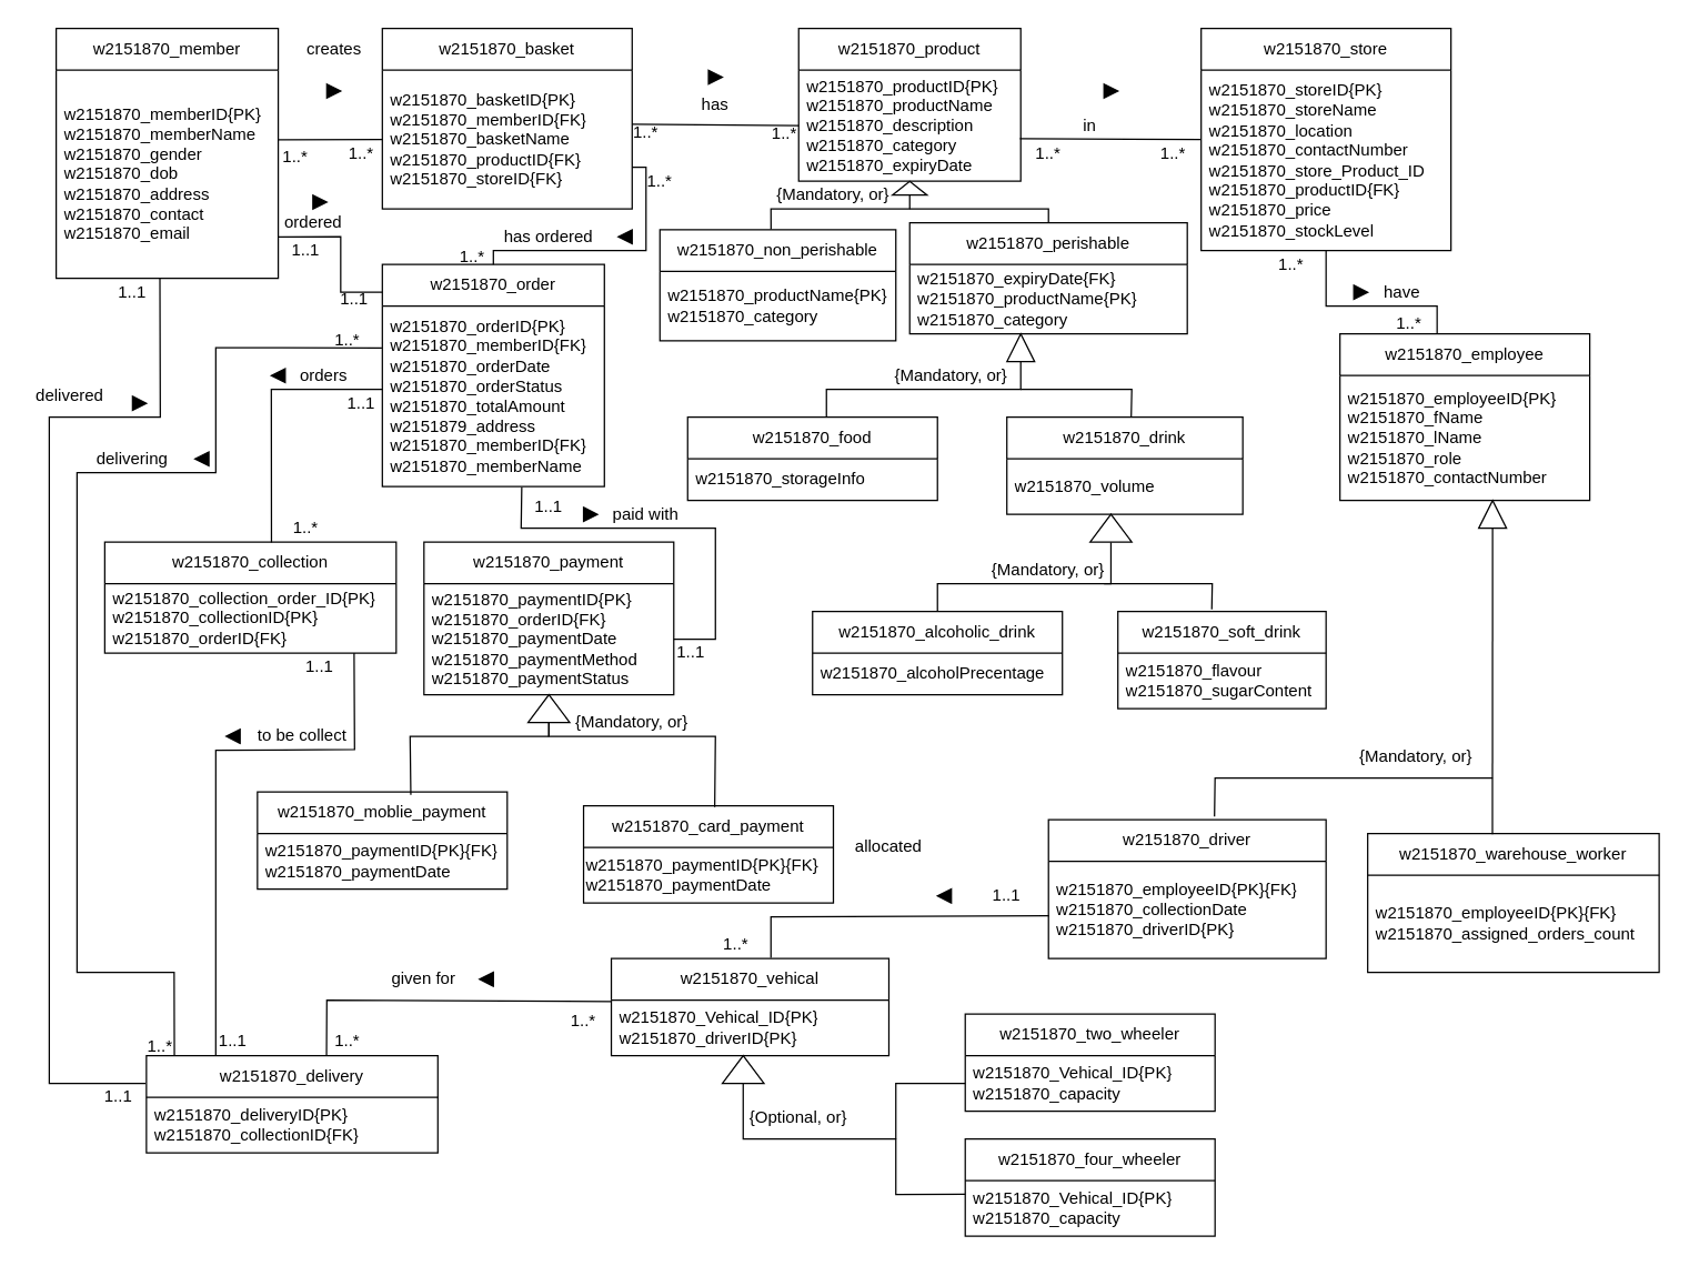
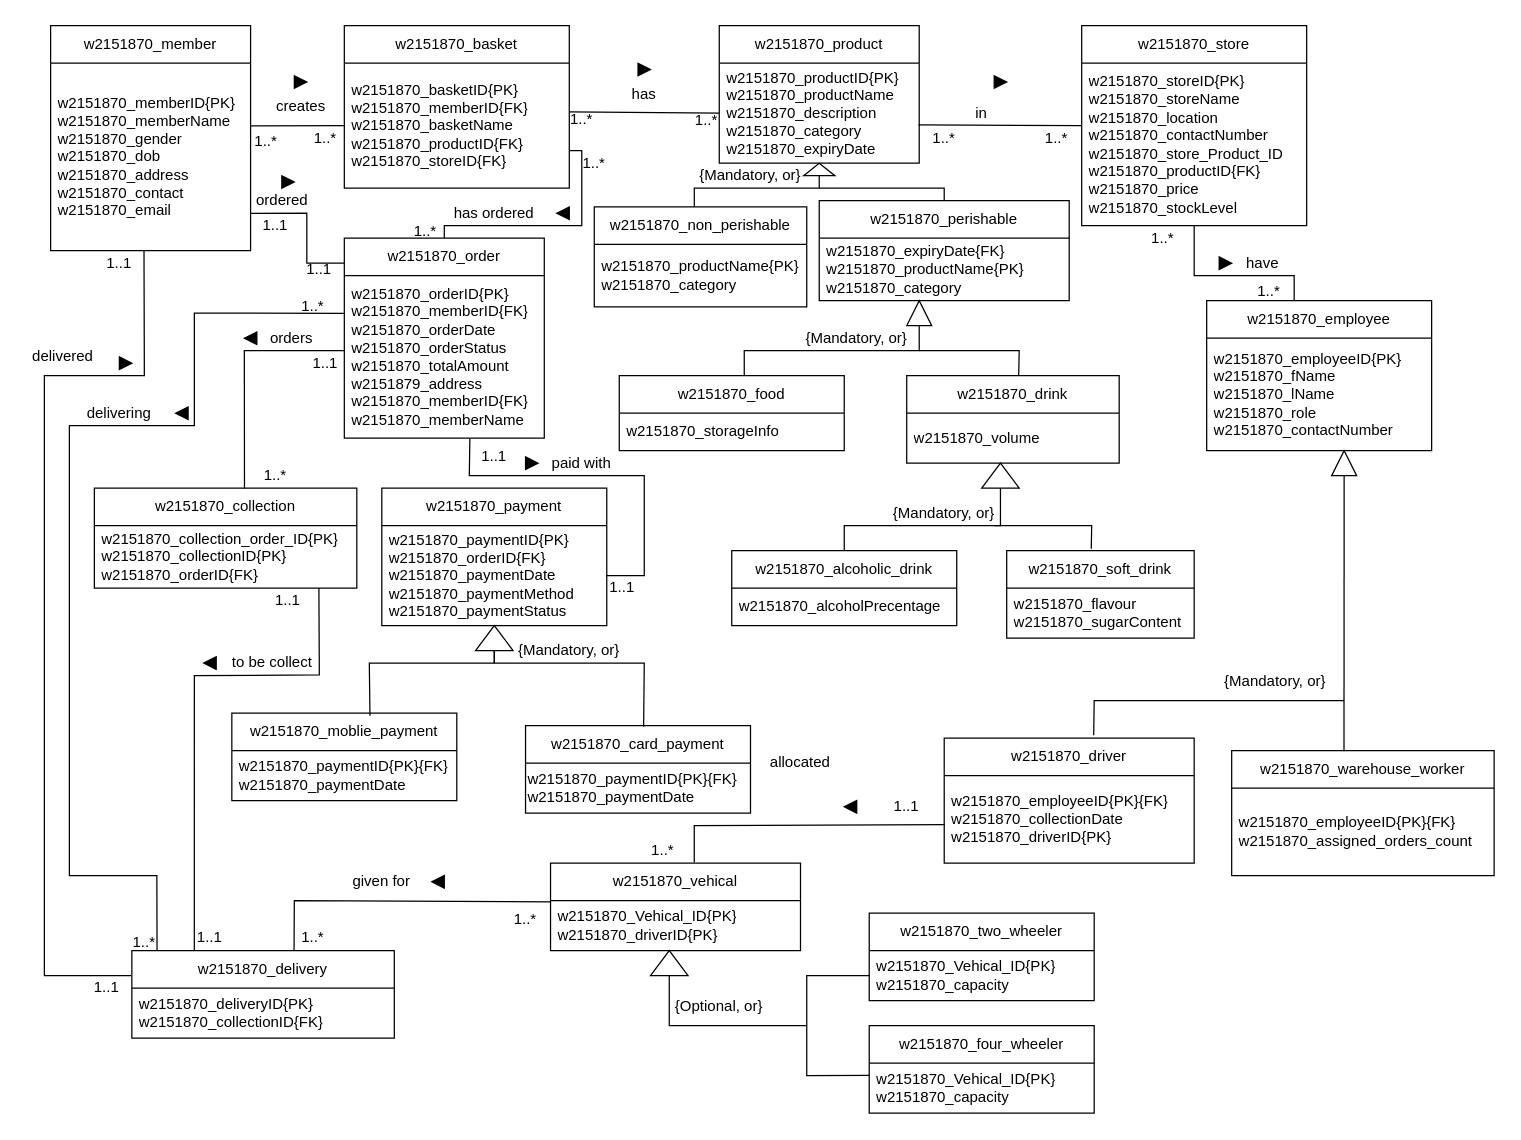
- <mxCell id="94" value="creates" style="text;html=1;whiteSpace=wrap;strokeColor=none;fillColor=none;align=center;verticalAlign=middle;rounded=0;" vertex="1" parent="1"><mxGeometry x="217.5" y="27.5" width="45" height="15" as="geometry" /></mxCell>
+ <mxCell id="94" value="creates" style="text;html=1;whiteSpace=wrap;strokeColor=none;fillColor=none;align=center;verticalAlign=middle;rounded=0;" vertex="1" parent="1"><mxGeometry x="217.5" y="77.5" width="45" height="15" as="geometry" /></mxCell>
